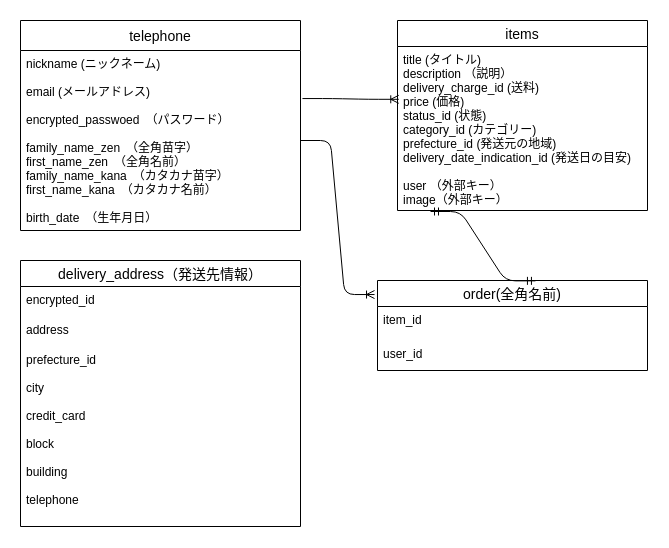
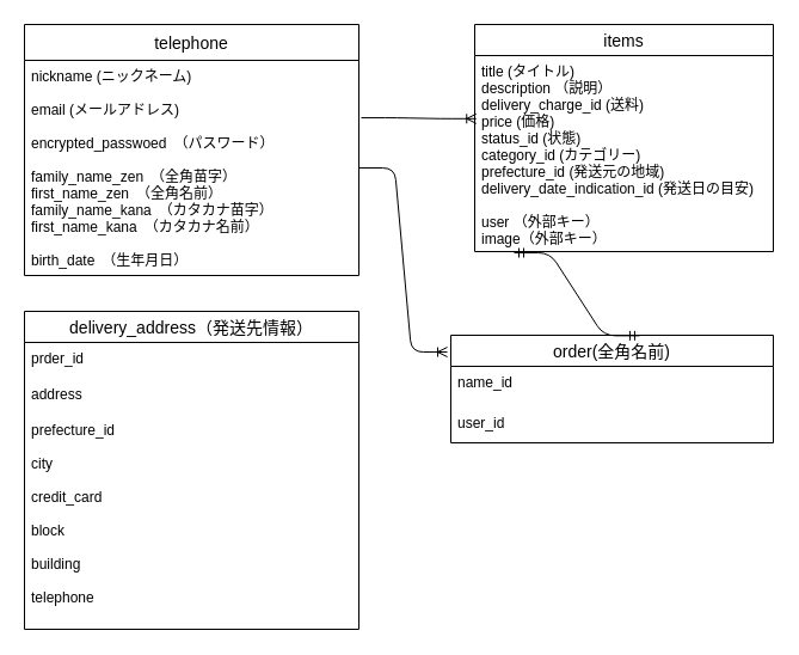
- <mxCell id="10" value="encrypted_id&#10;" style="text;strokeColor=none;fillColor=none;spacingLeft=4;spacingRight=4;overflow=hidden;rotatable=0;points=[[0,0.5],[1,0.5]];portConstraint=eastwest;fontSize=12;" parent="9" vertex="1"><mxGeometry y="26" width="280" height="30" as="geometry" /></mxCell>
+ <mxCell id="10" value="prder_id&#10;" style="text;strokeColor=none;fillColor=none;spacingLeft=4;spacingRight=4;overflow=hidden;rotatable=0;points=[[0,0.5],[1,0.5]];portConstraint=eastwest;fontSize=12;" parent="9" vertex="1"><mxGeometry y="26" width="280" height="30" as="geometry" /></mxCell>
- <mxCell id="7" value="item_id" style="text;strokeColor=none;fillColor=none;spacingLeft=4;spacingRight=4;overflow=hidden;rotatable=0;points=[[0,0.5],[1,0.5]];portConstraint=eastwest;fontSize=12;" parent="6" vertex="1"><mxGeometry y="26" width="270" height="34" as="geometry" /></mxCell>
+ <mxCell id="7" value="name_id" style="text;strokeColor=none;fillColor=none;spacingLeft=4;spacingRight=4;overflow=hidden;rotatable=0;points=[[0,0.5],[1,0.5]];portConstraint=eastwest;fontSize=12;" parent="6" vertex="1"><mxGeometry y="26" width="270" height="34" as="geometry" /></mxCell>
